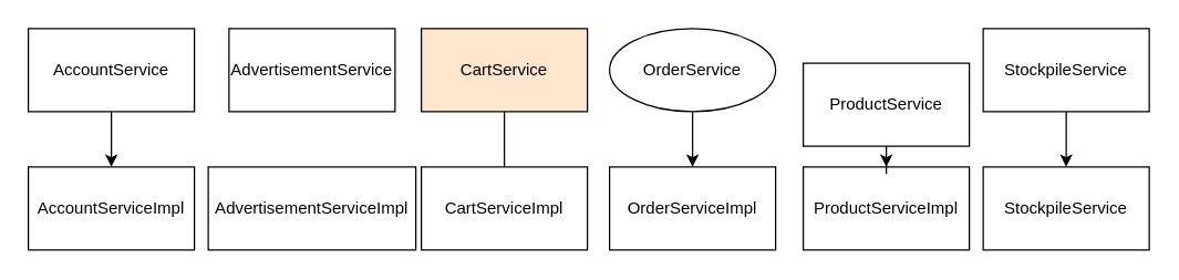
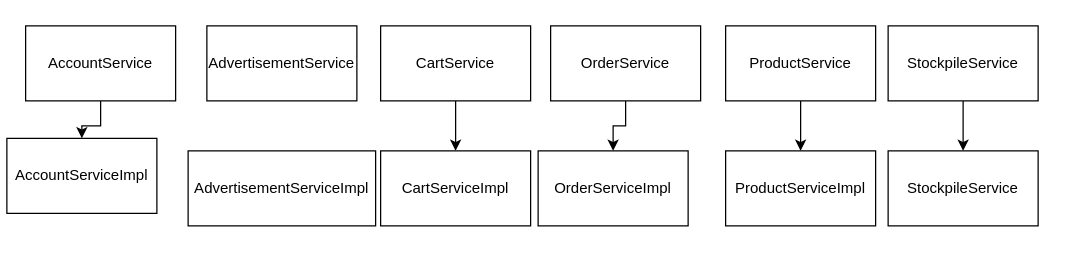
- <mxCell id="6" value="CartService" style="rounded=0;whiteSpace=wrap;html=1;fillColor=#ffe6cc;" vertex="1" parent="1"><mxGeometry x="304" y="20" width="120" height="60" as="geometry" /></mxCell>
+ <mxCell id="6" value="CartService" style="rounded=0;whiteSpace=wrap;html=1;" vertex="1" parent="1"><mxGeometry x="304" y="20" width="120" height="60" as="geometry" /></mxCell>
- <mxCell id="14" value="OrderService" style="ellipse;whiteSpace=wrap;html=1;" vertex="1" parent="1"><mxGeometry x="440" y="20" width="120" height="60" as="geometry" /></mxCell>
+ <mxCell id="14" value="OrderService" style="rounded=0;whiteSpace=wrap;html=1;" vertex="1" parent="1"><mxGeometry x="440" y="20" width="120" height="60" as="geometry" /></mxCell>
- <mxCell id="11" value="ProductService" style="rounded=0;whiteSpace=wrap;html=1;" vertex="1" parent="1"><mxGeometry x="580" y="45" width="120" height="60" as="geometry" /></mxCell>
+ <mxCell id="11" value="ProductService" style="rounded=0;whiteSpace=wrap;html=1;" vertex="1" parent="1"><mxGeometry x="580" y="20" width="120" height="60" as="geometry" /></mxCell>
- <mxCell id="5" value="" style="edgeStyle=orthogonalEdgeStyle;rounded=0;orthogonalLoop=1;jettySize=auto;html=1;endArrow=none;" edge="1" parent="1" source="6" target="15"><mxGeometry relative="1" as="geometry" /></mxCell>
+ <mxCell id="5" value="" style="edgeStyle=orthogonalEdgeStyle;rounded=0;orthogonalLoop=1;jettySize=auto;html=1;" edge="1" parent="1" source="6" target="15"><mxGeometry relative="1" as="geometry" /></mxCell>
- <mxCell id="17" value="AccountServiceImpl" style="rounded=0;whiteSpace=wrap;html=1;" vertex="1" parent="1"><mxGeometry x="20" y="120" width="120" height="60" as="geometry" /></mxCell>
+ <mxCell id="17" value="AccountServiceImpl" style="rounded=0;whiteSpace=wrap;html=1;" vertex="1" parent="1"><mxGeometry x="5" y="110" width="120" height="60" as="geometry" /></mxCell>
- <mxCell id="12" value="OrderServiceImpl" style="rounded=0;whiteSpace=wrap;html=1;" vertex="1" parent="1"><mxGeometry x="440" y="120" width="120" height="60" as="geometry" /></mxCell>
+ <mxCell id="12" value="OrderServiceImpl" style="rounded=0;whiteSpace=wrap;html=1;" vertex="1" parent="1"><mxGeometry x="430" y="120" width="120" height="60" as="geometry" /></mxCell>
